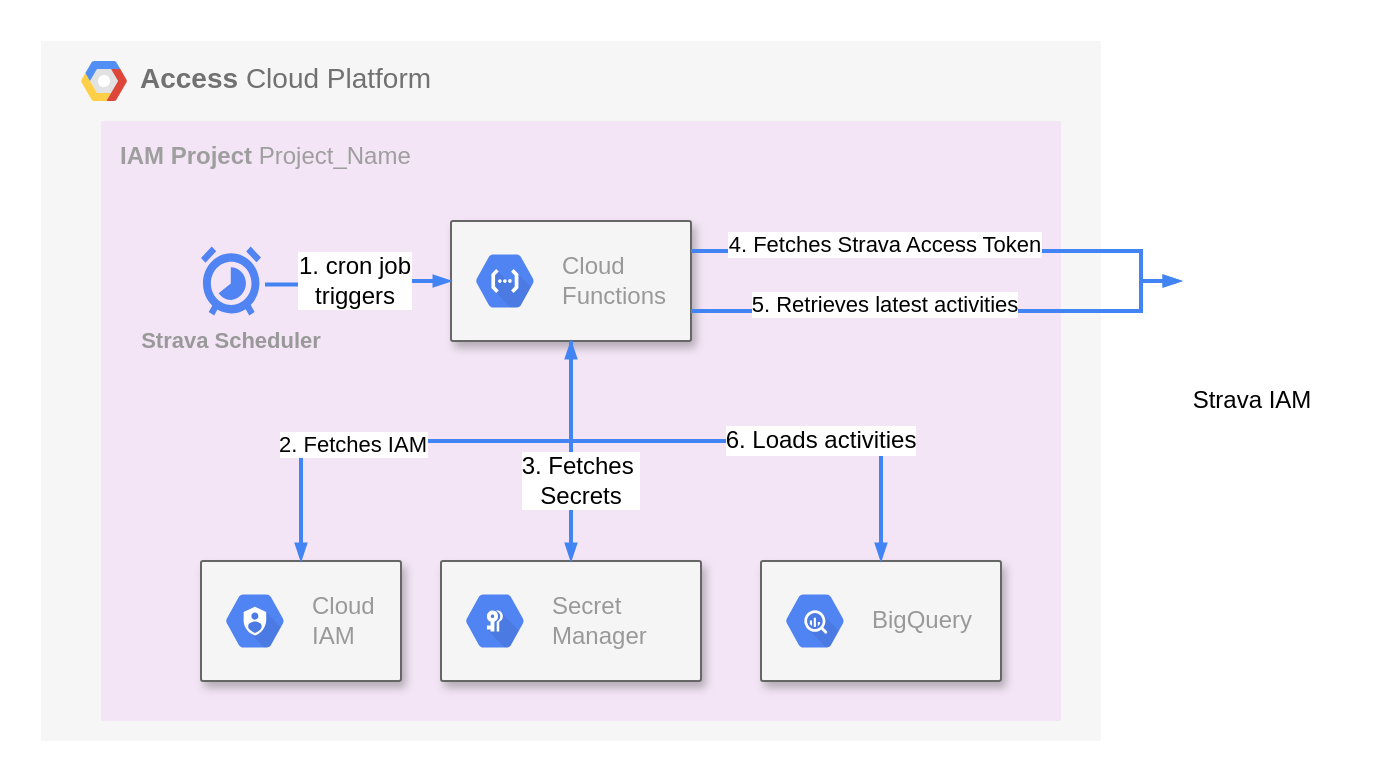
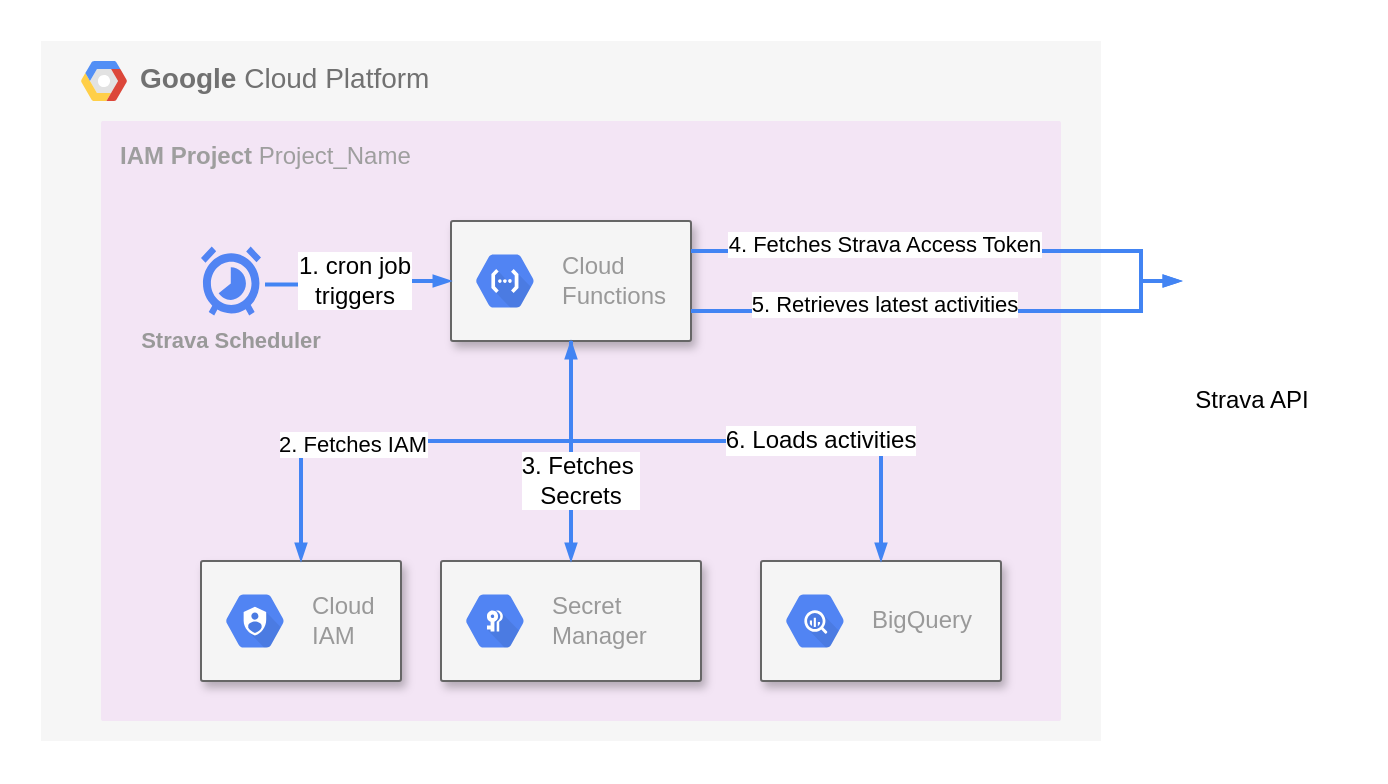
- <mxCell id="2" value="&lt;b&gt;Access &lt;/b&gt;Cloud Platform" style="fillColor=#F6F6F6;strokeColor=none;shadow=0;gradientColor=none;fontSize=14;align=left;spacing=10;fontColor=#717171;9E9E9E;verticalAlign=top;spacingTop=-4;fontStyle=0;spacingLeft=40;html=1;container=0;" vertex="1" parent="1"><mxGeometry x="20" y="20" width="530" height="350" as="geometry" /></mxCell>
+ <mxCell id="2" value="&lt;b&gt;Google &lt;/b&gt;Cloud Platform" style="fillColor=#F6F6F6;strokeColor=none;shadow=0;gradientColor=none;fontSize=14;align=left;spacing=10;fontColor=#717171;9E9E9E;verticalAlign=top;spacingTop=-4;fontStyle=0;spacingLeft=40;html=1;container=0;" vertex="1" parent="1"><mxGeometry x="20" y="20" width="530" height="350" as="geometry" /></mxCell>
- <mxCell id="20" value="Strava IAM" style="shape=image;imageAspect=0;aspect=fixed;verticalLabelPosition=bottom;verticalAlign=top;image=https://cdn4.iconfinder.com/data/icons/logos-and-brands/512/323_Strava_logo-512.png;" vertex="1" parent="1"><mxGeometry x="580" y="94" width="92" height="92" as="geometry" /></mxCell>
+ <mxCell id="20" value="Strava API" style="shape=image;imageAspect=0;aspect=fixed;verticalLabelPosition=bottom;verticalAlign=top;image=https://cdn4.iconfinder.com/data/icons/logos-and-brands/512/323_Strava_logo-512.png;" vertex="1" parent="1"><mxGeometry x="580" y="94" width="92" height="92" as="geometry" /></mxCell>
